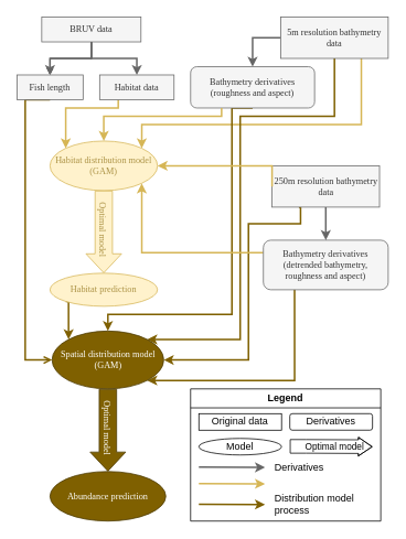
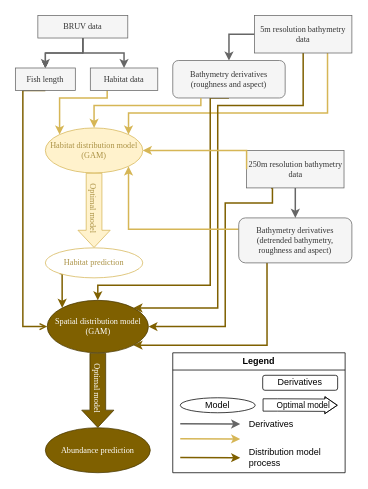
- <mxCell id="32" value="Habitat prediction" style="ellipse;whiteSpace=wrap;html=1;fillColor=#fff2cc;strokeColor=#d6b656;fontFamily=Verdana;fontSize=11;verticalAlign=middle;fontColor=#AB9245;" vertex="1" parent="1"><mxGeometry x="60" y="330" width="130" height="40" as="geometry" /></mxCell>
+ <mxCell id="32" value="Habitat prediction" style="ellipse;whiteSpace=wrap;html=1;fillColor=#ffffff;strokeColor=#d6b656;fontFamily=Verdana;fontSize=11;verticalAlign=middle;fontColor=#AB9245;" vertex="1" parent="1"><mxGeometry x="60" y="330" width="130" height="40" as="geometry" /></mxCell>
- <mxCell id="34" value="Original data" style="rounded=0;whiteSpace=wrap;html=1;" vertex="1" parent="33"><mxGeometry x="10" y="30" width="100" height="20" as="geometry" /></mxCell>
